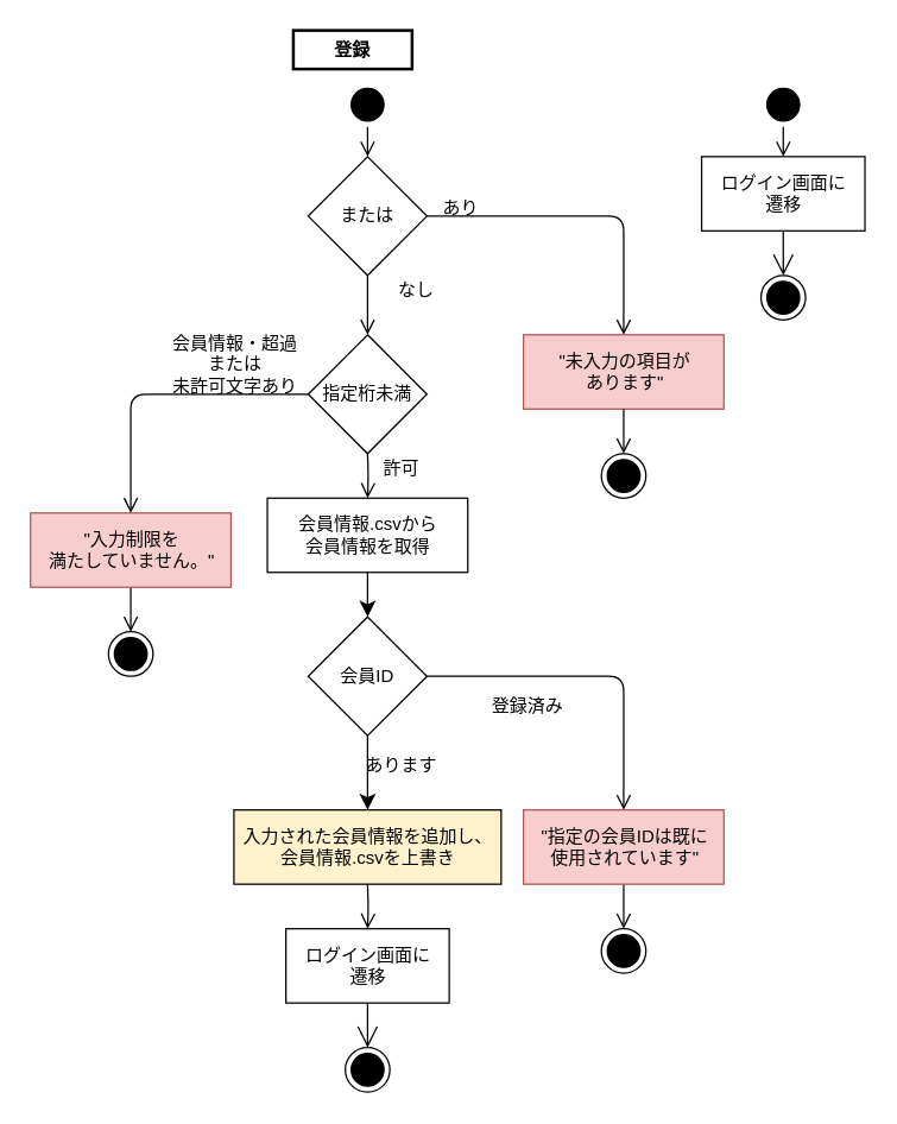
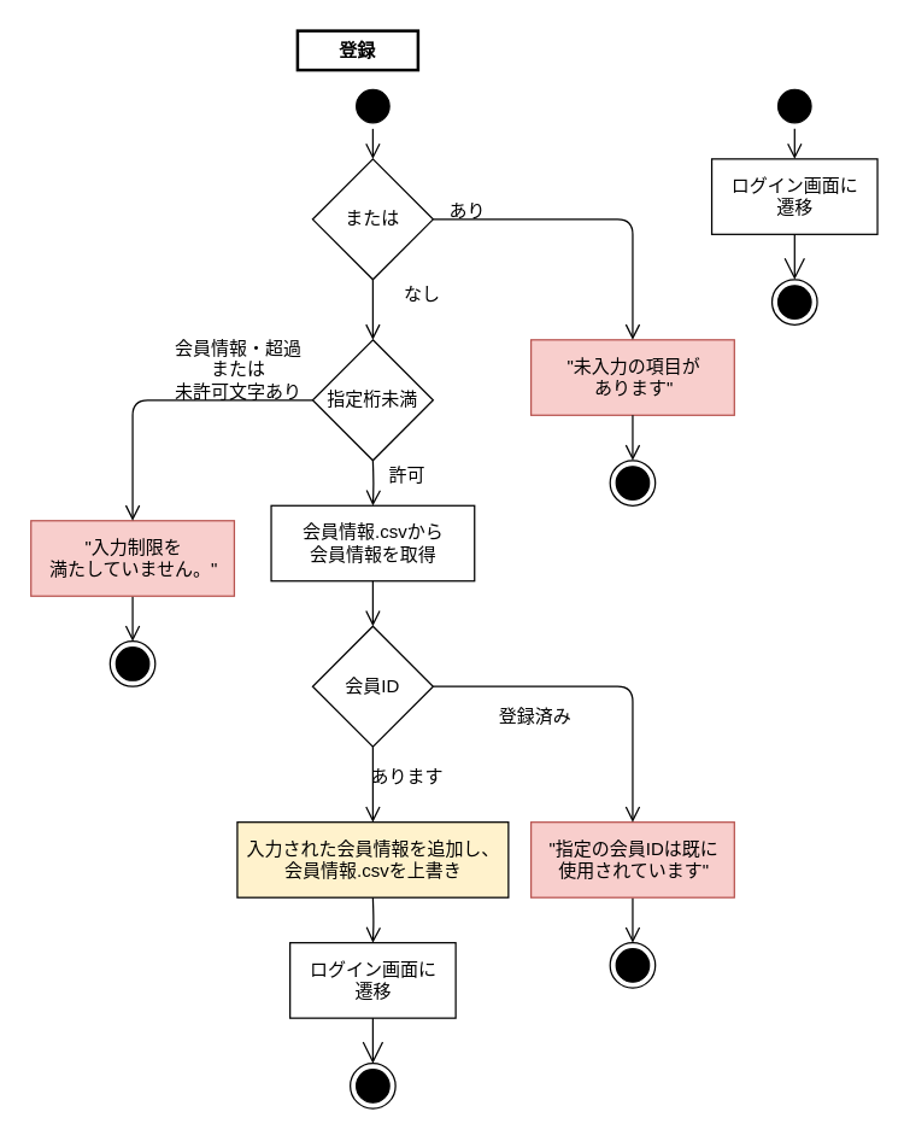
- <mxCell id="32" value="" style="edgeStyle=orthogonalEdgeStyle;html=1;verticalAlign=bottom;endArrow=classic;endSize=8;strokeColor=#000000;entryX=0.5;entryY=0;entryDx=0;entryDy=0;" edge="1" parent="1" source="31" target="24"><mxGeometry relative="1" as="geometry"><mxPoint x="97.5" y="435" as="targetPoint" /><mxPoint x="97.5" y="405" as="sourcePoint" /></mxGeometry></mxCell>
+ <mxCell id="32" value="" style="edgeStyle=orthogonalEdgeStyle;html=1;verticalAlign=bottom;endArrow=open;endSize=8;strokeColor=#000000;entryX=0.5;entryY=0;entryDx=0;entryDy=0;" edge="1" parent="1" source="31" target="24"><mxGeometry relative="1" as="geometry"><mxPoint x="97.5" y="435" as="targetPoint" /><mxPoint x="97.5" y="405" as="sourcePoint" /></mxGeometry></mxCell>
- <mxCell id="35" value="" style="edgeStyle=orthogonalEdgeStyle;html=1;verticalAlign=bottom;endArrow=classic;endSize=8;strokeColor=#000000;entryX=0.5;entryY=0;entryDx=0;entryDy=0;exitX=0.5;exitY=1;exitDx=0;exitDy=0;" edge="1" parent="1" source="24" target="34"><mxGeometry relative="1" as="geometry"><mxPoint x="257" y="435" as="targetPoint" /><mxPoint x="257" y="405" as="sourcePoint" /></mxGeometry></mxCell>
+ <mxCell id="35" value="" style="edgeStyle=orthogonalEdgeStyle;html=1;verticalAlign=bottom;endArrow=open;endSize=8;strokeColor=#000000;entryX=0.5;entryY=0;entryDx=0;entryDy=0;exitX=0.5;exitY=1;exitDx=0;exitDy=0;" edge="1" parent="1" source="24" target="34"><mxGeometry relative="1" as="geometry"><mxPoint x="257" y="435" as="targetPoint" /><mxPoint x="257" y="405" as="sourcePoint" /></mxGeometry></mxCell>
